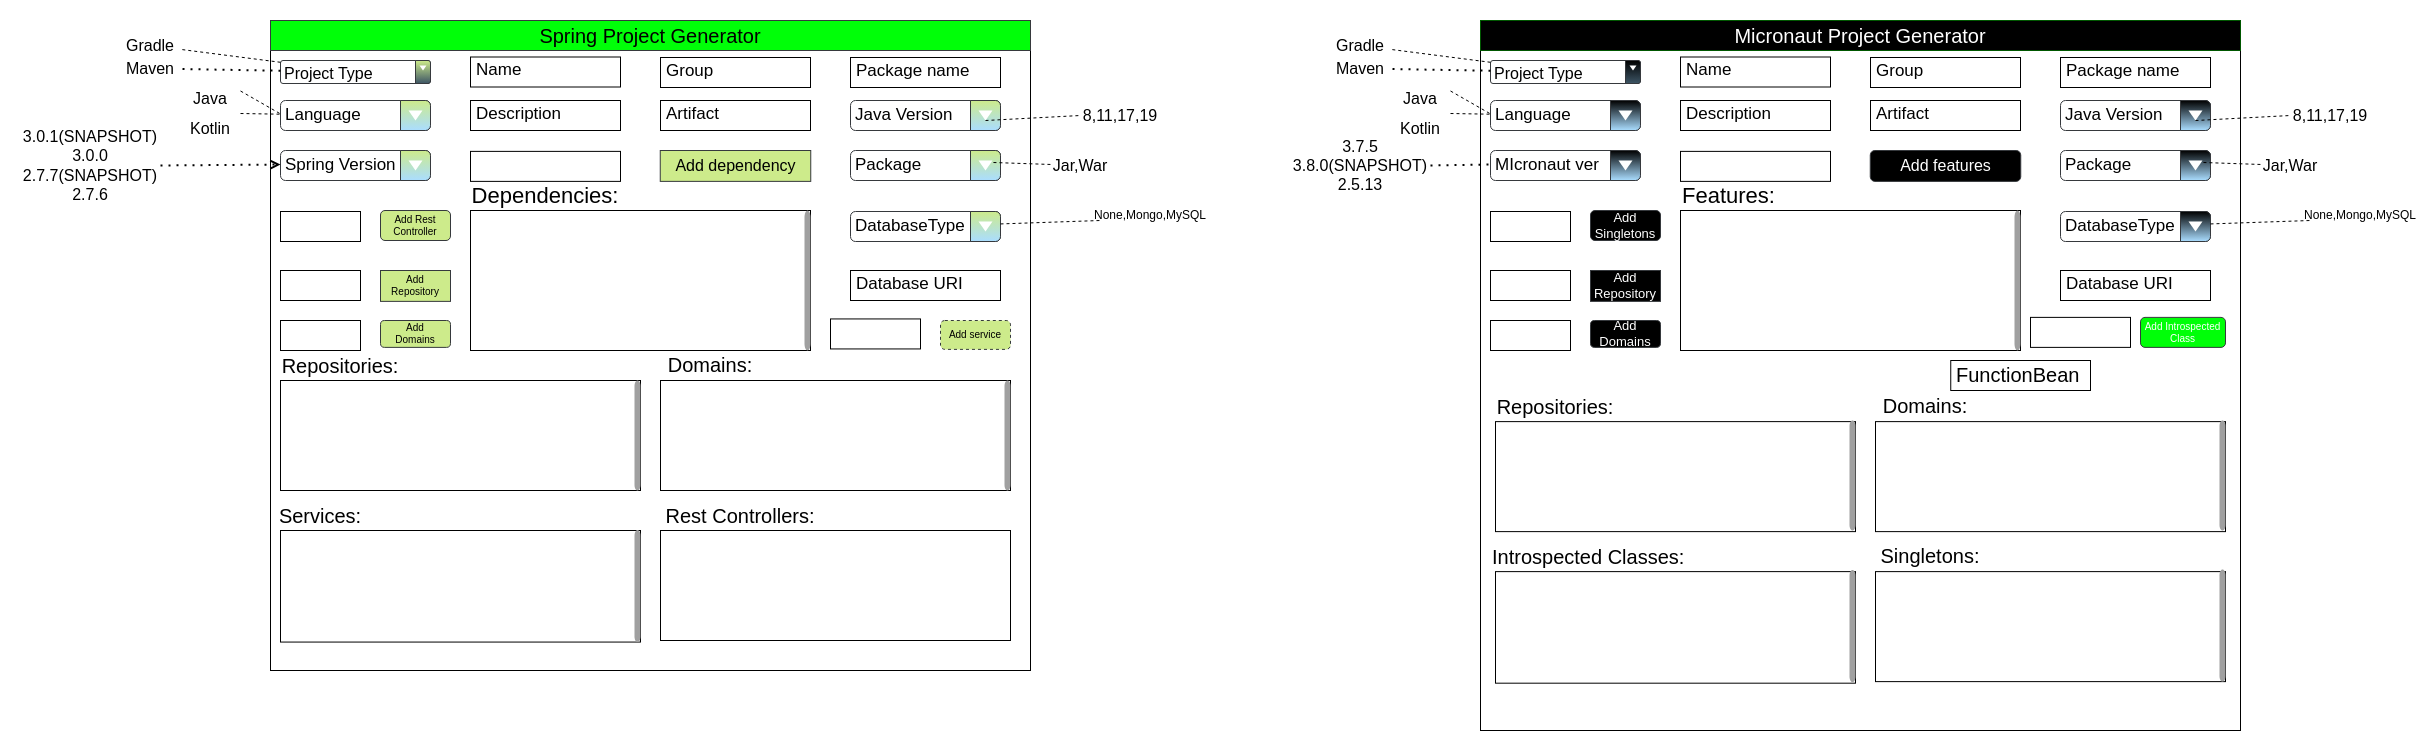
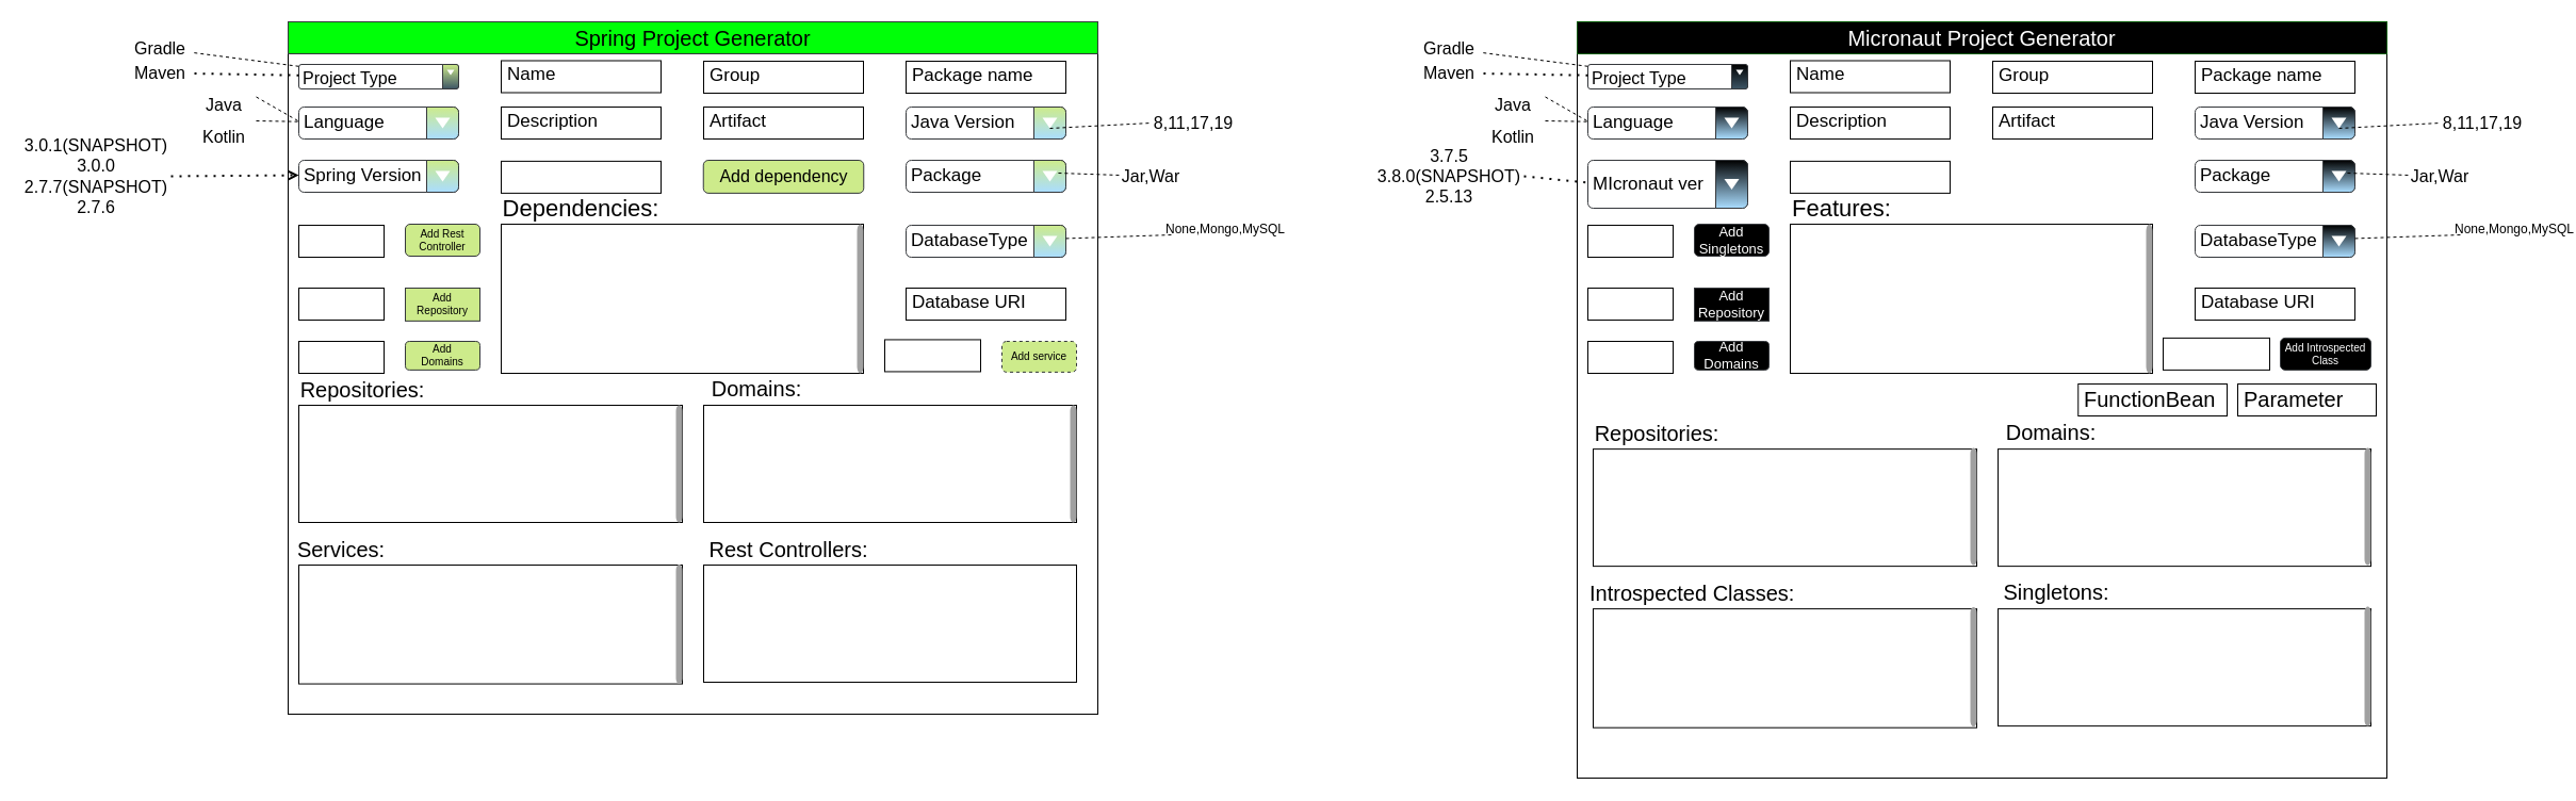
- <mxCell id="30" value="&lt;div style=&quot;font-size: 16px;&quot;&gt;&lt;font style=&quot;font-size: 16px;&quot;&gt;Add dependency&lt;/font&gt;&lt;/div&gt;" style="html=1;shadow=0;dashed=0;whiteSpace=wrap;fontSize=10;fillColor=#cdeb8b;align=center;strokeColor=#36393d;labelBorderColor=none;fillStyle=auto;rounded=0;" parent="1" vertex="1"><mxGeometry x="659.75" y="150" width="150.5" height="30.88" as="geometry" /></mxCell>
+ <mxCell id="30" value="&lt;div style=&quot;font-size: 16px;&quot;&gt;&lt;font style=&quot;font-size: 16px;&quot;&gt;Add dependency&lt;/font&gt;&lt;/div&gt;" style="rounded=1;html=1;shadow=0;dashed=0;whiteSpace=wrap;fontSize=10;fillColor=#cdeb8b;align=center;strokeColor=#36393d;labelBorderColor=none;fillStyle=auto;" parent="1" vertex="1"><mxGeometry x="659.75" y="150" width="150.5" height="30.88" as="geometry" /></mxCell>
- <mxCell id="76" value="MIcronaut ver" style="strokeWidth=1;shadow=0;dashed=0;align=center;html=1;shape=mxgraph.mockup.forms.comboBox;strokeColor=#36393d;fillColor=#000000;align=left;fillColor2=#aaddff;mainText=;fontSize=17;spacingLeft=3;labelBorderColor=none;fillStyle=auto;" vertex="1" parent="1"><mxGeometry x="1490" y="150" width="150" height="30" as="geometry" /></mxCell>
+ <mxCell id="76" value="MIcronaut ver" style="strokeWidth=1;shadow=0;dashed=0;align=center;html=1;shape=mxgraph.mockup.forms.comboBox;strokeColor=#36393d;fillColor=#000000;align=left;fillColor2=#aaddff;mainText=;fontSize=17;spacingLeft=3;labelBorderColor=none;fillStyle=auto;" vertex="1" parent="1"><mxGeometry x="1490" y="150" width="150" height="45" as="geometry" /></mxCell>
- <mxCell id="85" value="&lt;div style=&quot;font-size: 16px;&quot;&gt;&lt;font style=&quot;font-size: 16px;&quot;&gt;Add features&lt;/font&gt;&lt;/div&gt;" style="rounded=1;html=1;shadow=0;dashed=0;whiteSpace=wrap;fontSize=10;fillColor=#000000;align=center;strokeColor=#36393d;labelBorderColor=none;fillStyle=auto;fontColor=#FFFFFF;" vertex="1" parent="1"><mxGeometry x="1869.75" y="150" width="150.5" height="30.88" as="geometry" /></mxCell>
- <mxCell id="114" value="Add Introspected Class" style="rounded=1;html=1;shadow=0;dashed=0;whiteSpace=wrap;fontSize=10;fillColor=#00ff08;align=center;strokeColor=#36393d;fontColor=#FFFFFF;" vertex="1" parent="1"><mxGeometry x="2140" y="316.88" width="85" height="30" as="geometry" /></mxCell>
+ <mxCell id="114" value="Add Introspected Class" style="rounded=1;html=1;shadow=0;dashed=0;whiteSpace=wrap;fontSize=10;fillColor=#000000;align=center;strokeColor=#36393d;fontColor=#FFFFFF;" vertex="1" parent="1"><mxGeometry x="2140" y="316.88" width="85" height="30" as="geometry" /></mxCell>
+ <mxCell id="113" value="Parameter" style="strokeWidth=1;shadow=0;dashed=0;align=center;html=1;shape=mxgraph.mockup.text.textBox;align=left;fontSize=20;spacingLeft=4;spacingTop=-3;mainText=;" vertex="1" parent="1"><mxGeometry x="2100" y="360" width="130" height="30" as="geometry" /></mxCell>
